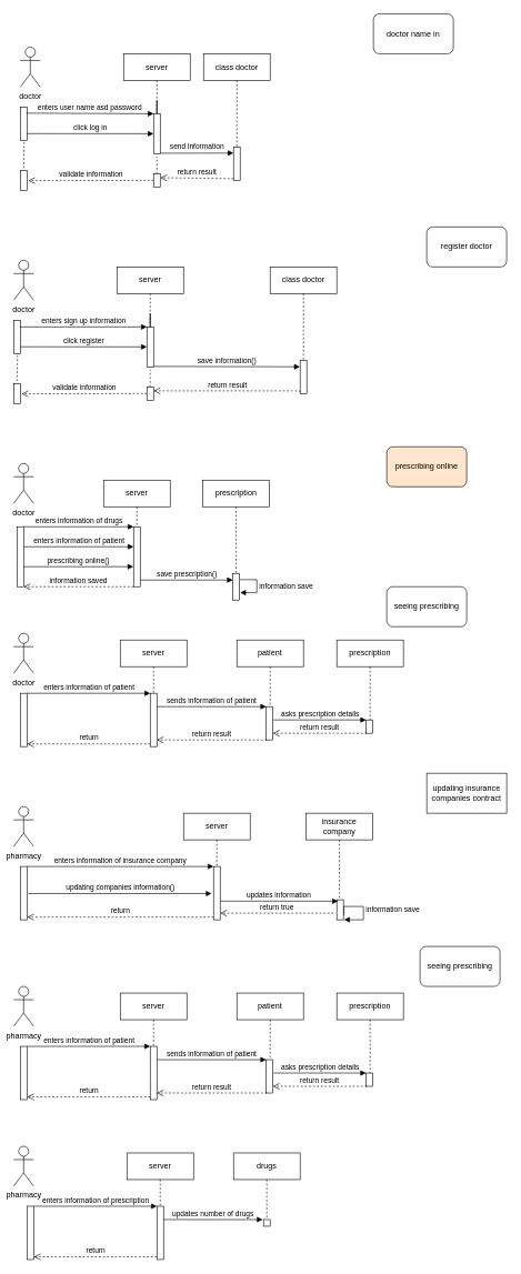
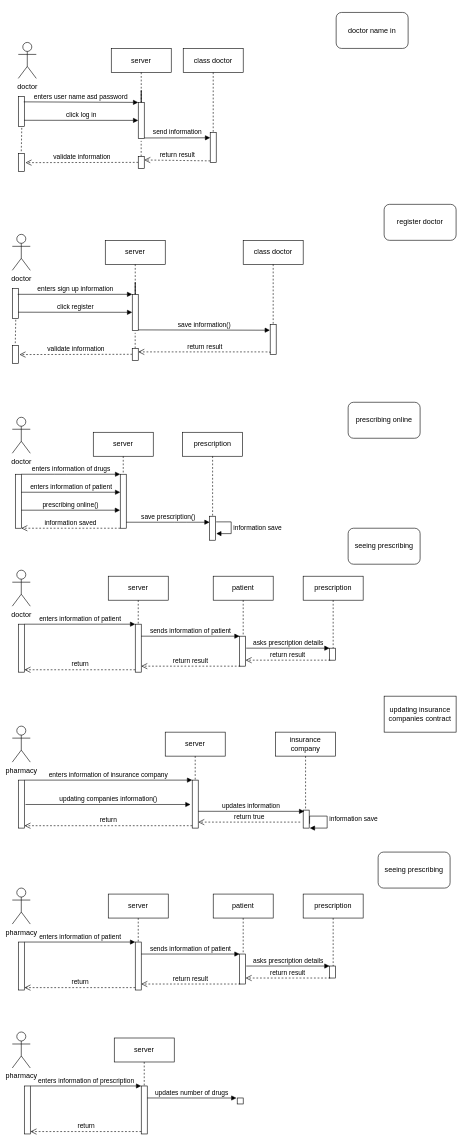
- <mxCell id="43" value="prescribing online" style="rounded=1;whiteSpace=wrap;html=1;fillColor=#ffe6cc;" parent="1" vertex="1"><mxGeometry x="580" y="670" width="120" height="60" as="geometry" /></mxCell>
+ <mxCell id="43" value="prescribing online" style="rounded=1;whiteSpace=wrap;html=1;" parent="1" vertex="1"><mxGeometry x="580" y="670" width="120" height="60" as="geometry" /></mxCell>
- <mxCell id="96" value="drugs" style="shape=umlLifeline;perimeter=lifelinePerimeter;whiteSpace=wrap;html=1;container=1;collapsible=0;recursiveResize=0;outlineConnect=0;" parent="1" vertex="1"><mxGeometry x="350" y="1730" width="100" height="100" as="geometry" /></mxCell>
